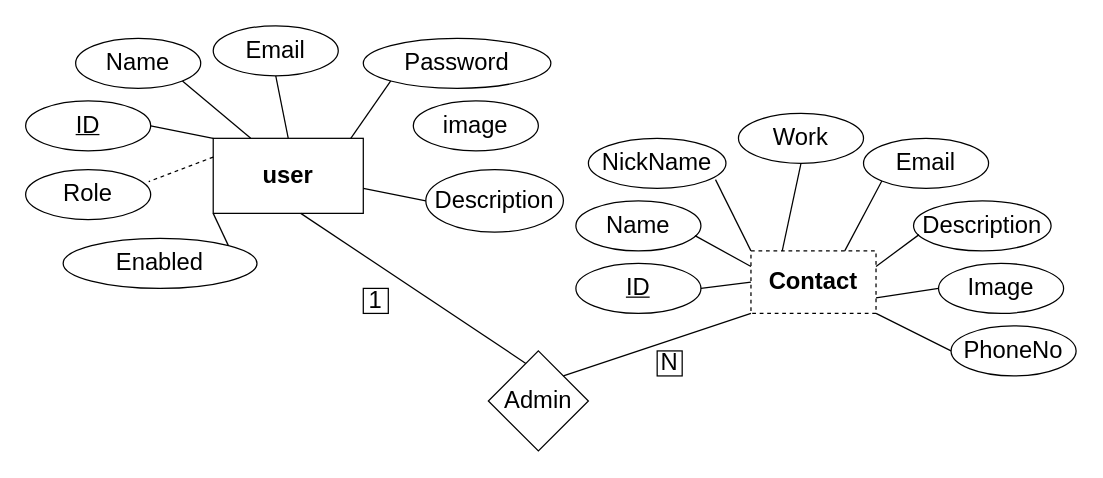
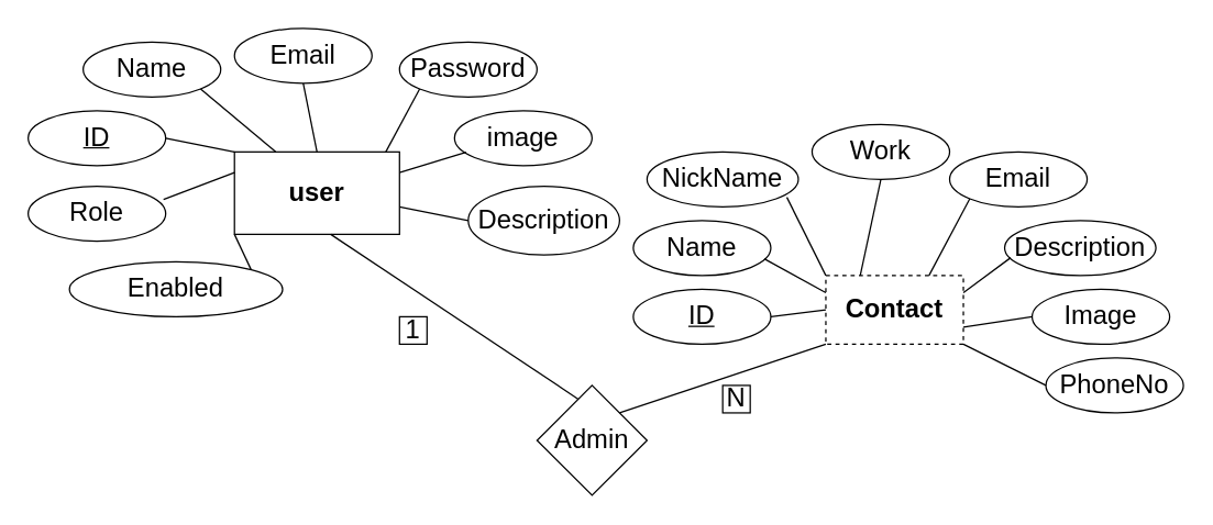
- <mxCell id="8" value="Password" style="ellipse;whiteSpace=wrap;html=1;fontSize=19;" vertex="1" parent="1"><mxGeometry x="290" y="30" width="150" height="40" as="geometry" /></mxCell>
+ <mxCell id="8" value="Password" style="ellipse;whiteSpace=wrap;html=1;fontSize=19;" vertex="1" parent="1"><mxGeometry x="290" y="30" width="100" height="40" as="geometry" /></mxCell>
+ <mxCell id="19" value="" style="endArrow=none;html=1;rounded=0;fontSize=19;entryX=0.084;entryY=0.755;entryDx=0;entryDy=0;exitX=1;exitY=0.25;exitDx=0;exitDy=0;entryPerimeter=0;" edge="1" parent="1" source="2" target="9"><mxGeometry width="50" height="50" relative="1" as="geometry"><mxPoint x="270" y="180" as="sourcePoint" /><mxPoint x="215.355" y="134.142" as="targetPoint" /></mxGeometry></mxCell>
- <mxCell id="14" value="" style="endArrow=none;html=1;rounded=0;fontSize=19;entryX=0.984;entryY=0.24;entryDx=0;entryDy=0;exitX=0;exitY=0.25;exitDx=0;exitDy=0;entryPerimeter=0;dashed=1;" edge="1" parent="1" source="2" target="4"><mxGeometry width="50" height="50" relative="1" as="geometry"><mxPoint x="220" y="130" as="sourcePoint" /><mxPoint x="165.355" y="84.142" as="targetPoint" /></mxGeometry></mxCell>
+ <mxCell id="14" value="" style="endArrow=none;html=1;rounded=0;fontSize=19;entryX=0.984;entryY=0.24;entryDx=0;entryDy=0;exitX=0;exitY=0.25;exitDx=0;exitDy=0;entryPerimeter=0;" edge="1" parent="1" source="2" target="4"><mxGeometry width="50" height="50" relative="1" as="geometry"><mxPoint x="220" y="130" as="sourcePoint" /><mxPoint x="165.355" y="84.142" as="targetPoint" /></mxGeometry></mxCell>
